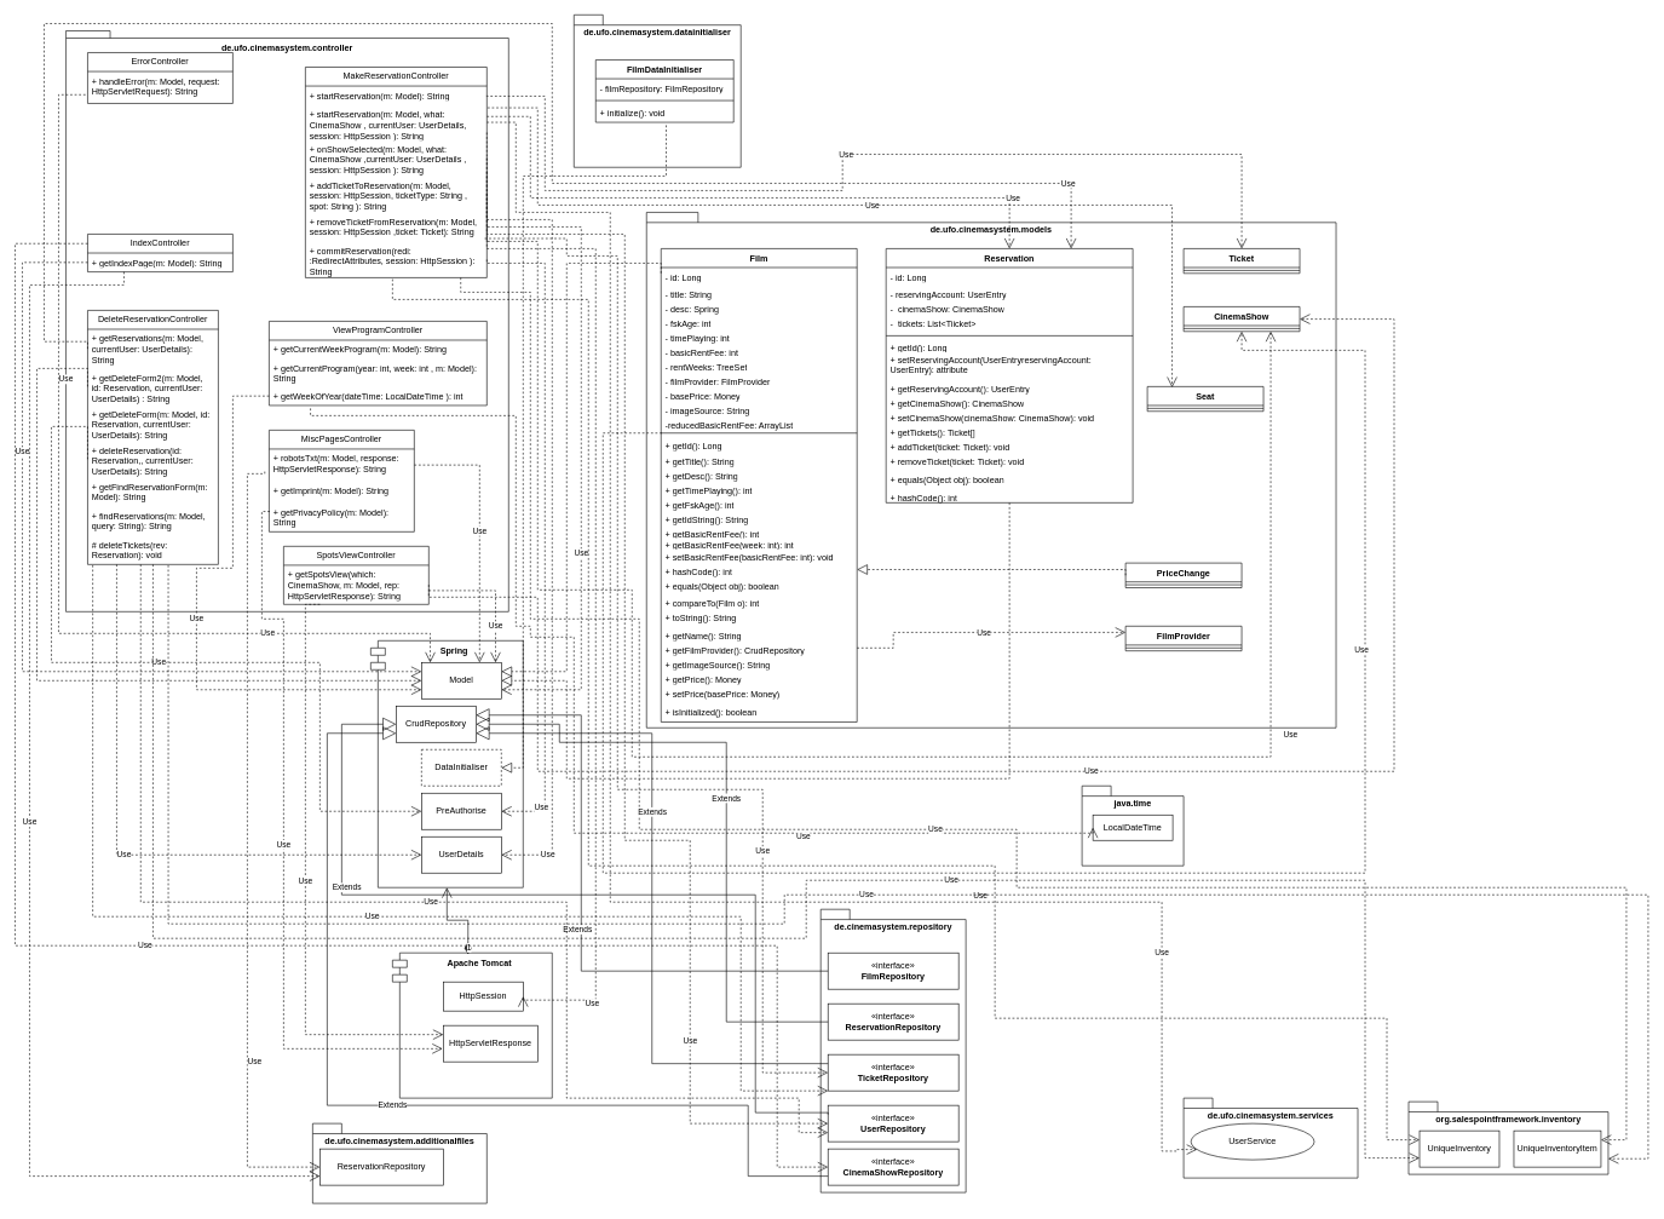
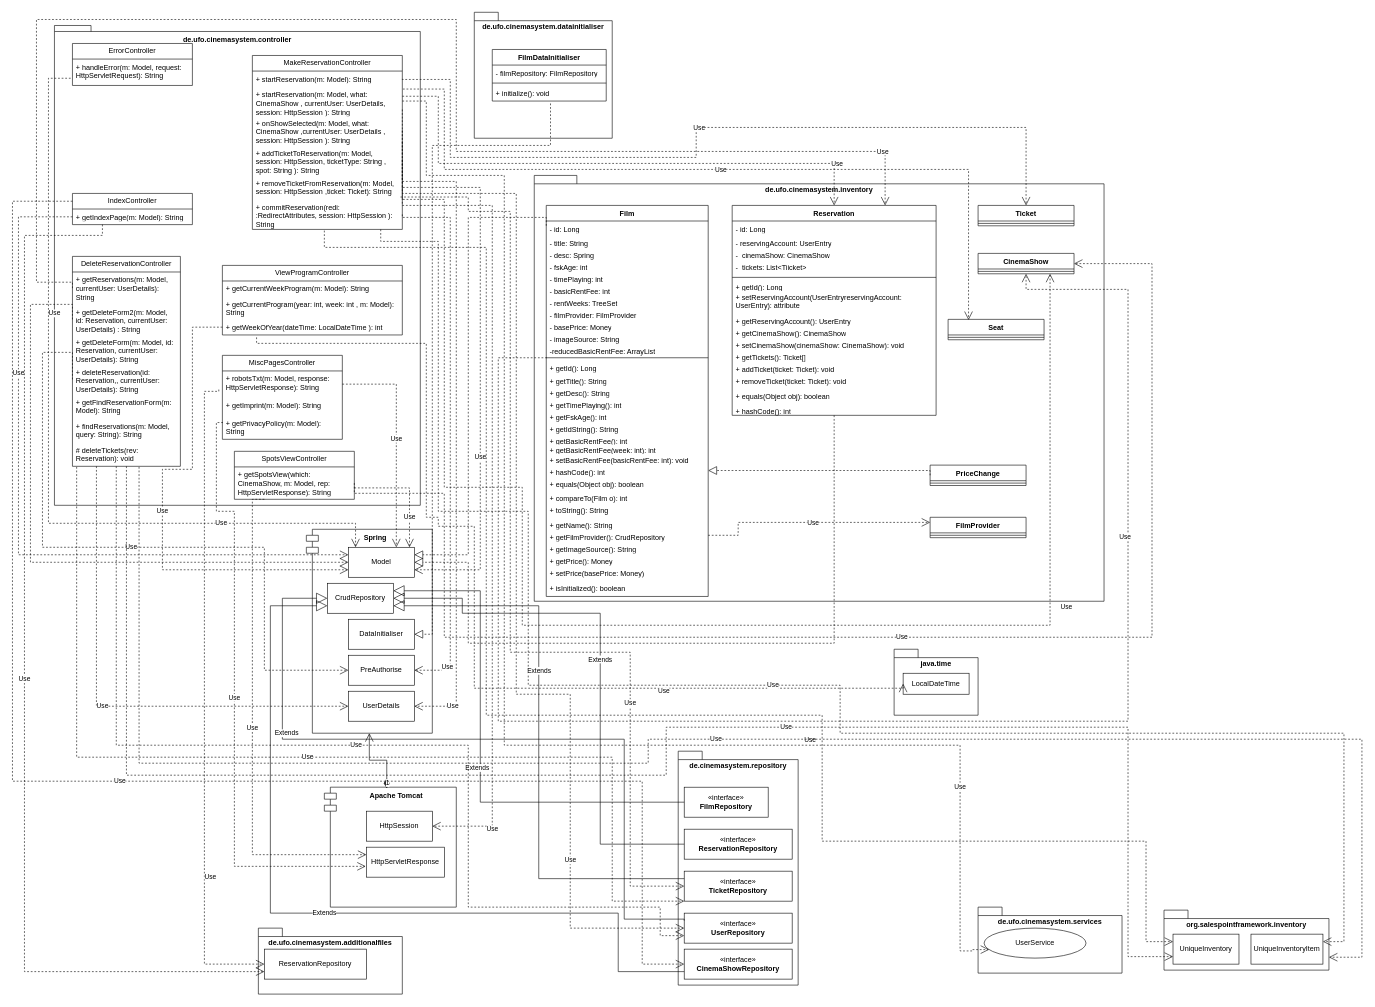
- <mxCell id="6" value="de.ufo.cinemasystem.models" style="shape=folder;fontStyle=1;spacingTop=10;tabWidth=40;tabHeight=14;tabPosition=left;html=1;whiteSpace=wrap;verticalAlign=top;" parent="1" vertex="1"><mxGeometry x="890" y="292" width="950" height="710" as="geometry" /></mxCell>
+ <mxCell id="6" value="de.ufo.cinemasystem.inventory" style="shape=folder;fontStyle=1;spacingTop=10;tabWidth=40;tabHeight=14;tabPosition=left;html=1;whiteSpace=wrap;verticalAlign=top;" parent="1" vertex="1"><mxGeometry x="890" y="292" width="950" height="710" as="geometry" /></mxCell>
- <mxCell id="11" value="DataInitialiser" style="html=1;whiteSpace=wrap;dashed=1;" parent="1" vertex="1"><mxGeometry x="580" y="1032" width="110" height="50" as="geometry" /></mxCell>
+ <mxCell id="11" value="DataInitialiser" style="html=1;whiteSpace=wrap;" parent="1" vertex="1"><mxGeometry x="580" y="1032" width="110" height="50" as="geometry" /></mxCell>
- <mxCell id="7" value="&lt;div&gt;«interface»&lt;b&gt;&lt;br&gt;&lt;/b&gt;&lt;/div&gt;&lt;div&gt;&lt;b&gt;FilmRepository&lt;/b&gt;&lt;/div&gt;" style="html=1;whiteSpace=wrap;" parent="1" vertex="1"><mxGeometry x="1140" y="1312" width="180" height="50" as="geometry" /></mxCell>
+ <mxCell id="7" value="&lt;div&gt;«interface»&lt;b&gt;&lt;br&gt;&lt;/b&gt;&lt;/div&gt;&lt;div&gt;&lt;b&gt;FilmRepository&lt;/b&gt;&lt;/div&gt;" style="html=1;whiteSpace=wrap;" parent="1" vertex="1"><mxGeometry x="1140" y="1312" width="140" height="50" as="geometry" /></mxCell>
- <mxCell id="103" value="HttpSession" style="html=1;whiteSpace=wrap;" parent="1" vertex="1"><mxGeometry x="610" y="1352" width="110" height="40" as="geometry" /></mxCell>
+ <mxCell id="103" value="HttpSession" style="html=1;whiteSpace=wrap;" parent="1" vertex="1"><mxGeometry x="610" y="1352" width="110" height="50" as="geometry" /></mxCell>
